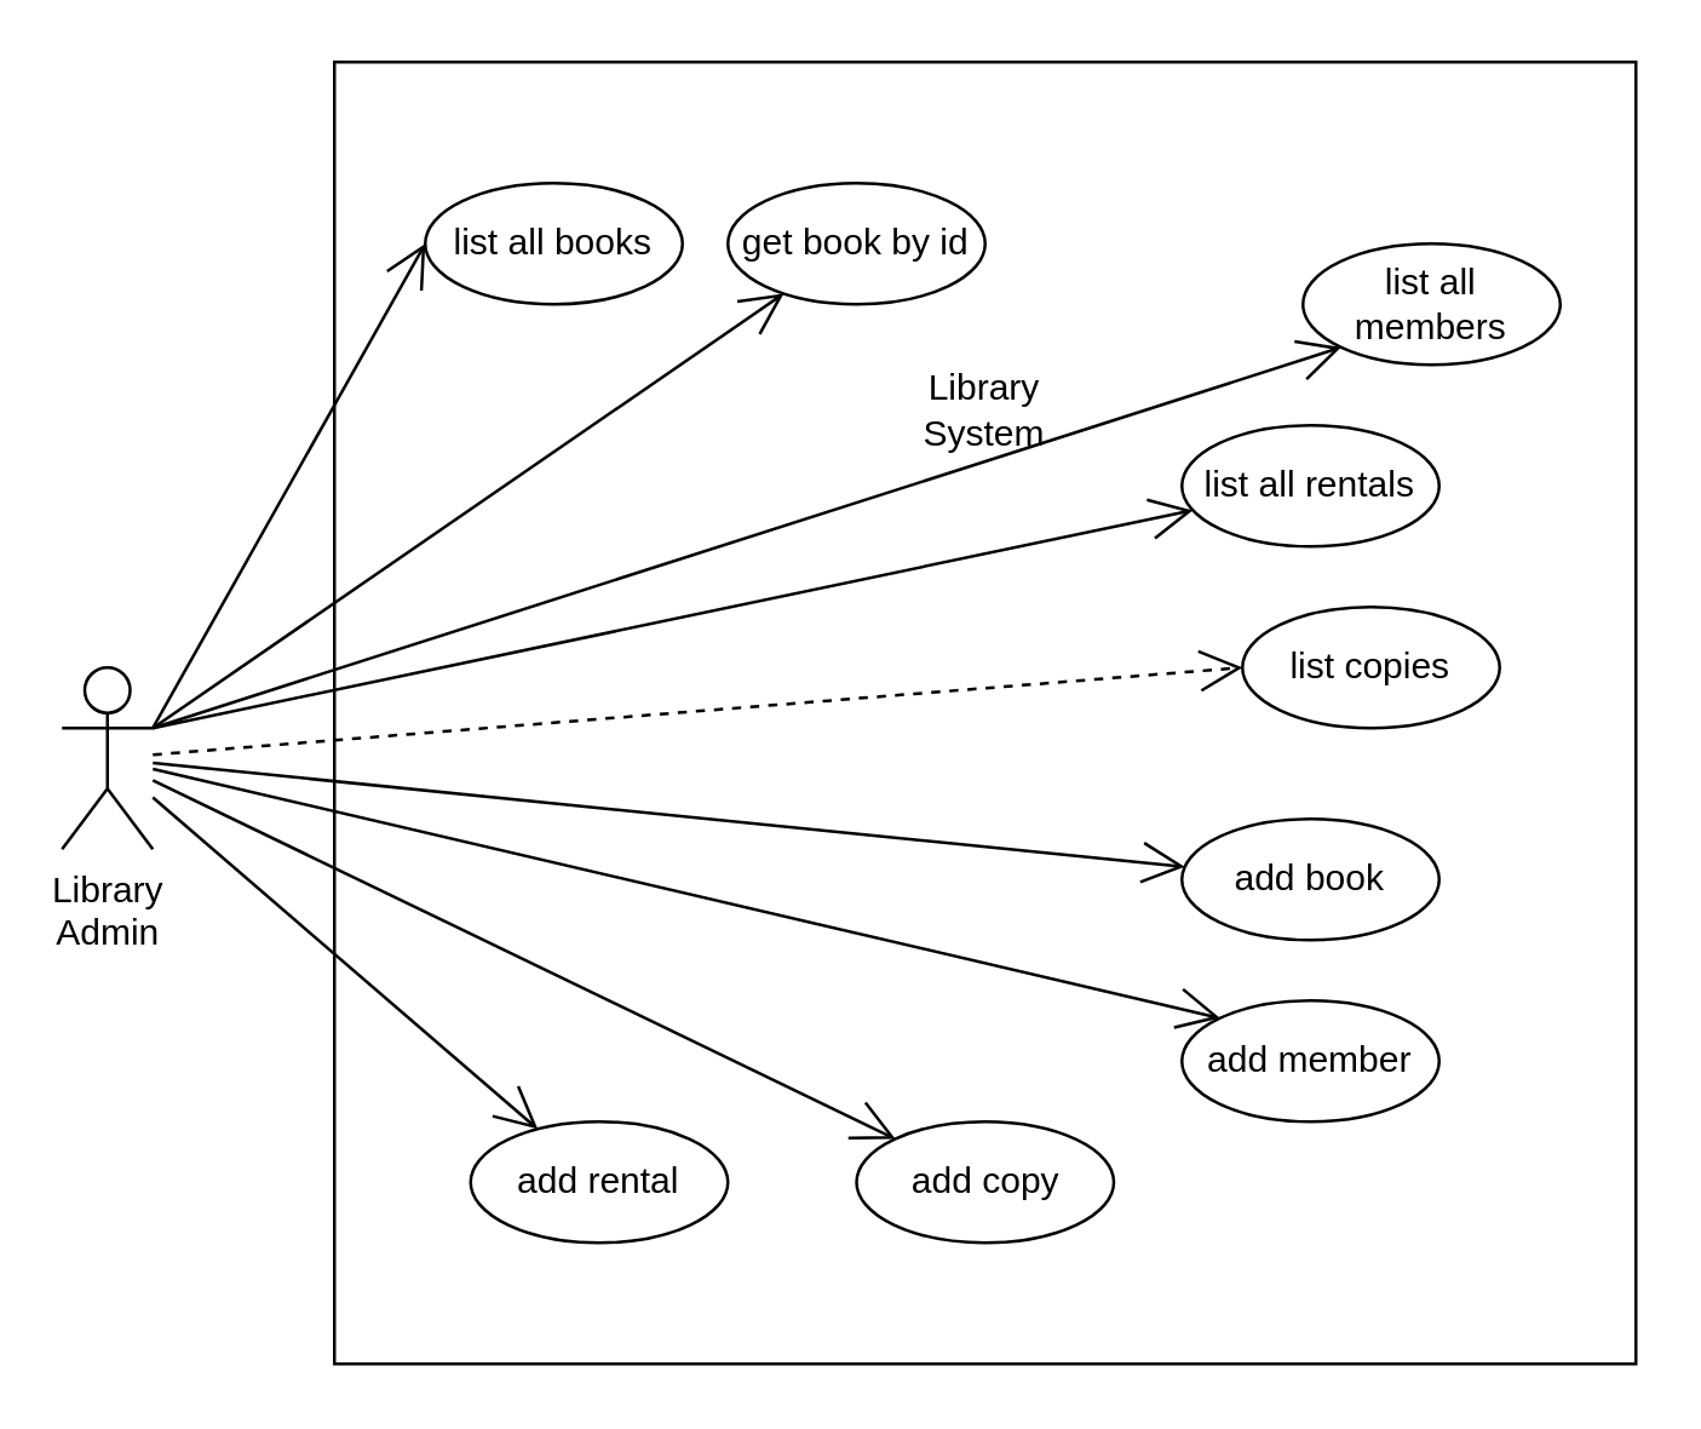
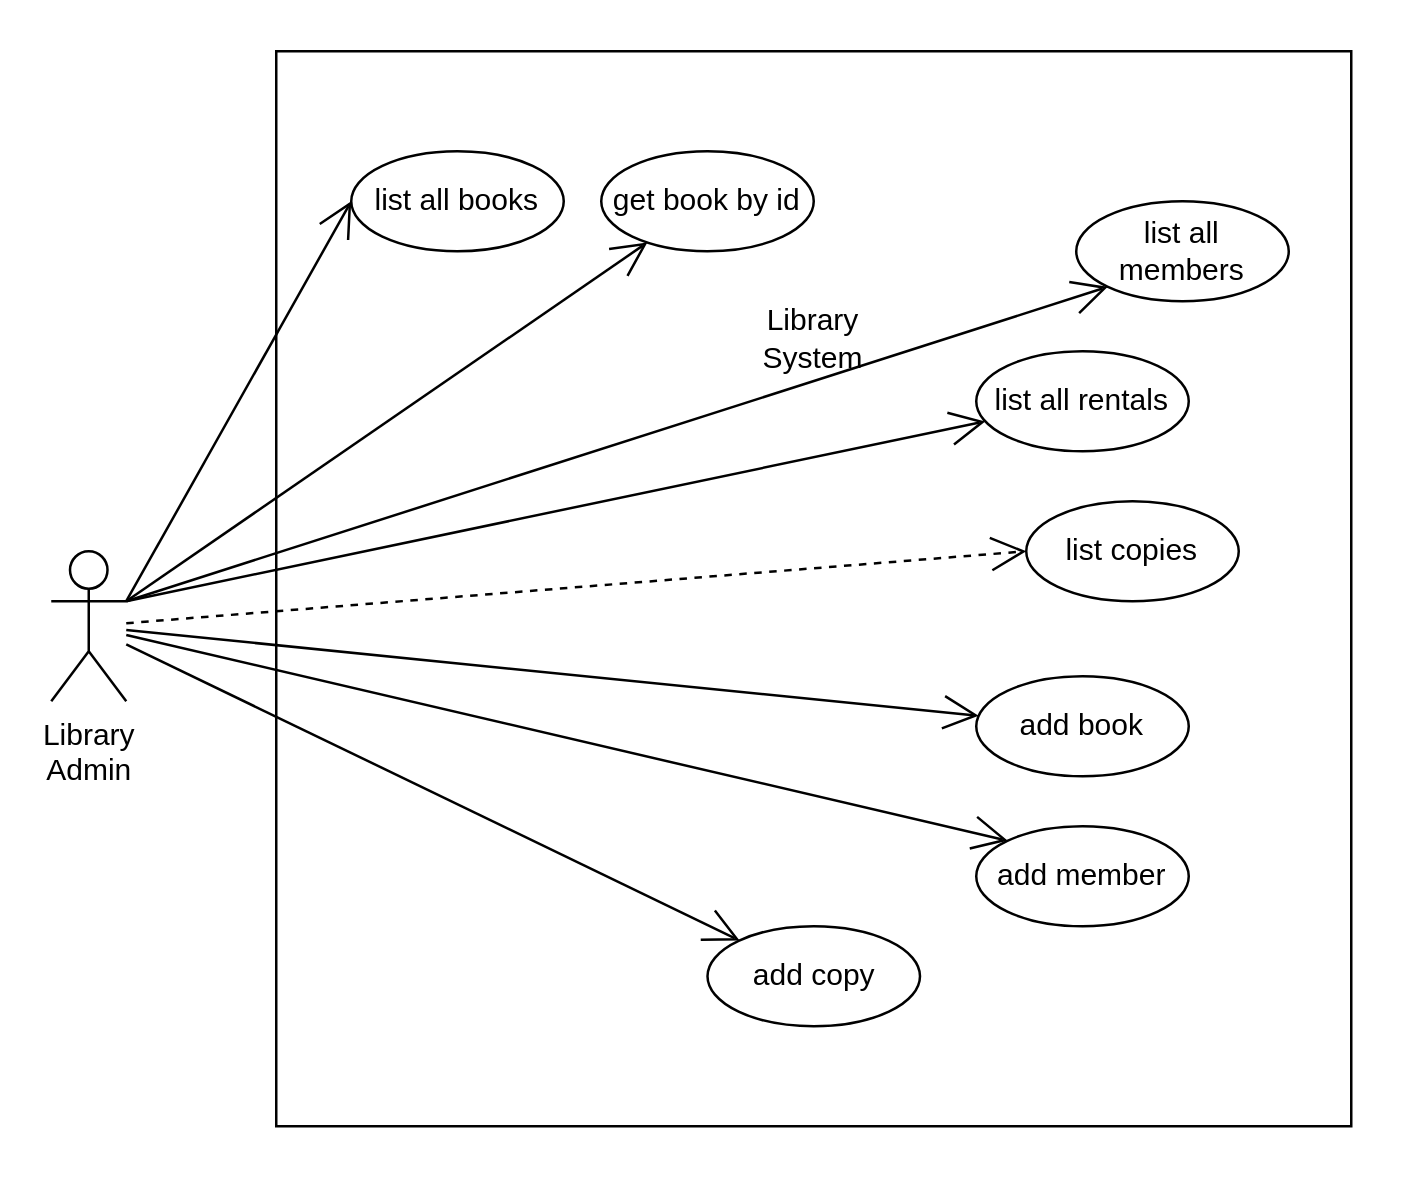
- <mxCell id="18" value="" style="endArrow=open;endFill=1;endSize=12;html=1;rounded=0;" edge="1" parent="1" source="2" target="14"><mxGeometry width="160" relative="1" as="geometry"><mxPoint x="90" y="280" as="sourcePoint" /><mxPoint x="180" y="120" as="targetPoint" /></mxGeometry></mxCell>
- <mxCell id="14" value="add rental" style="ellipse;whiteSpace=wrap;html=1;" vertex="1" parent="1"><mxGeometry x="155" y="370" width="85" height="40" as="geometry" /></mxCell>
